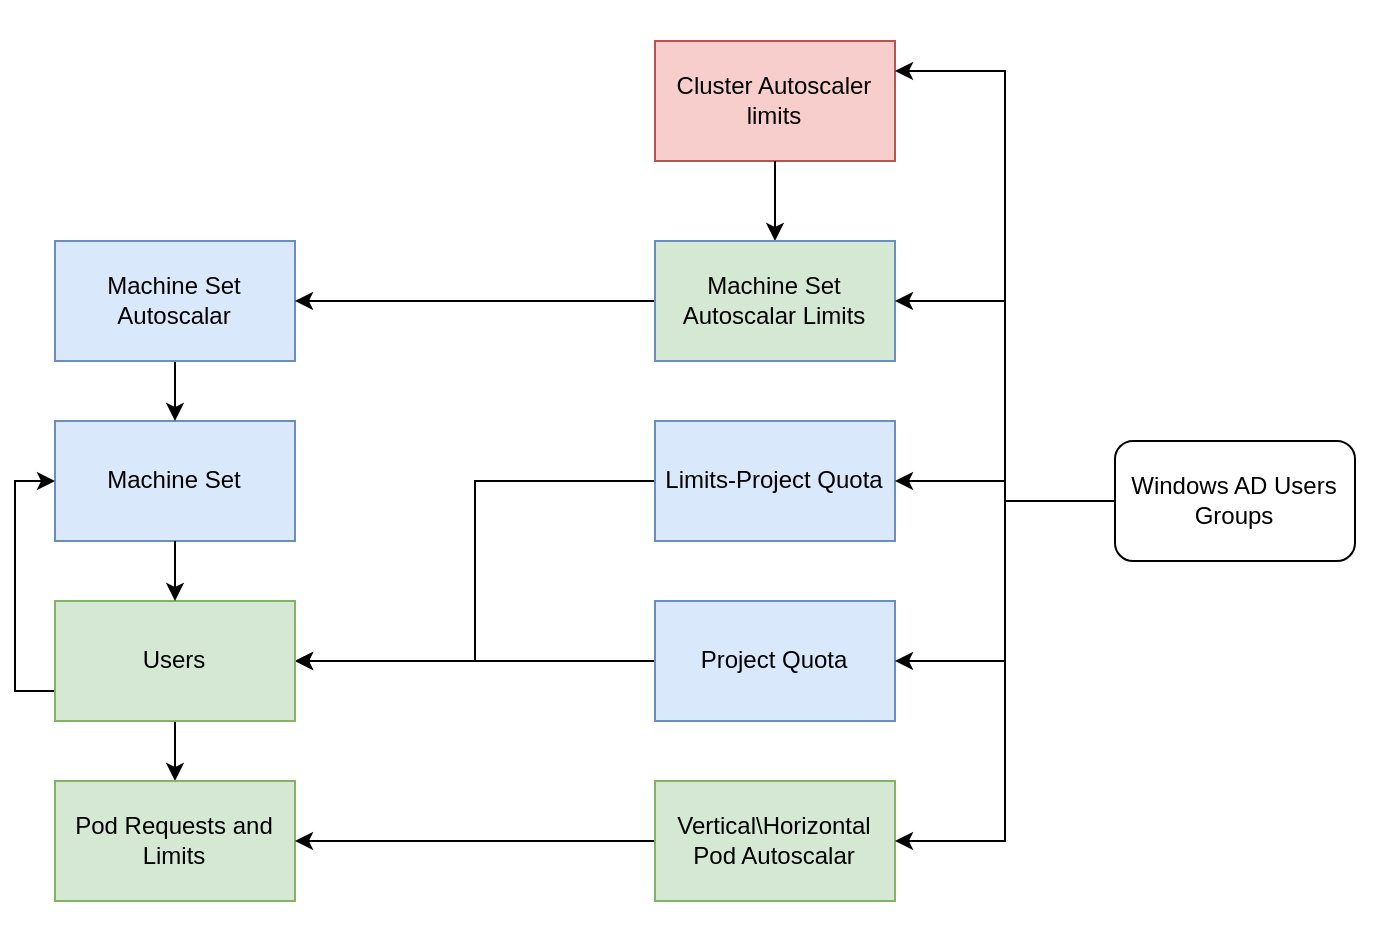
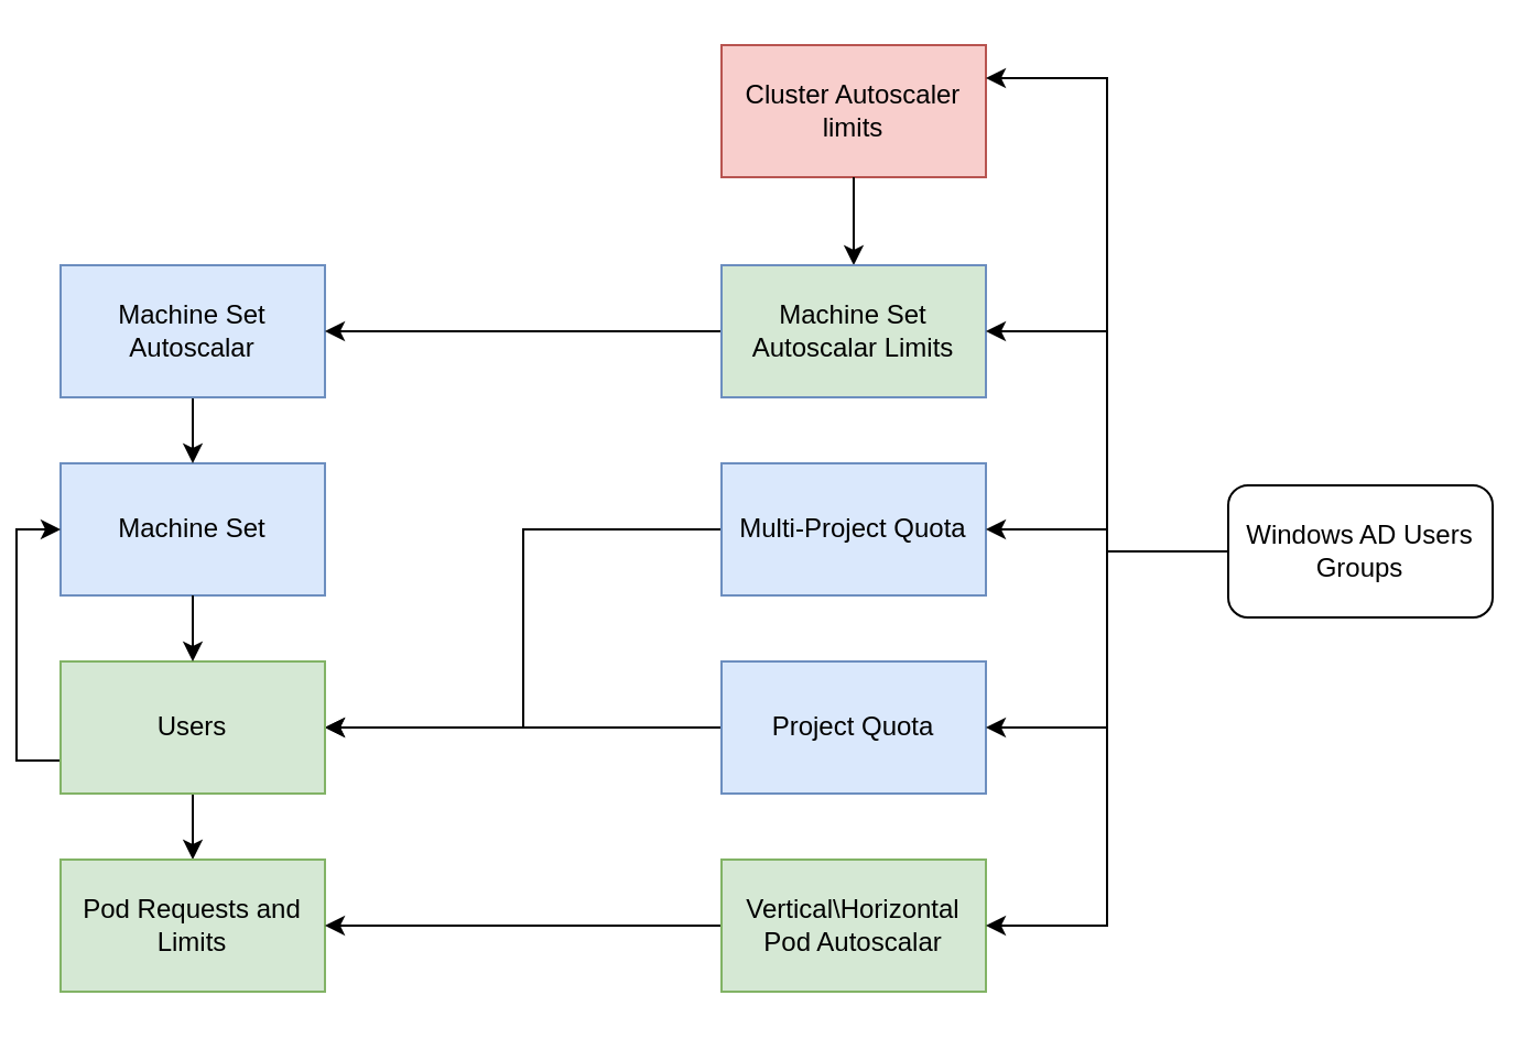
- <mxCell id="8" value="Limits-Project Quota" style="whiteSpace=wrap;html=1;fillColor=#dae8fc;strokeColor=#6c8ebf;" vertex="1" parent="1"><mxGeometry x="320" y="210" width="120" height="60" as="geometry" /></mxCell>
+ <mxCell id="8" value="Multi-Project Quota" style="whiteSpace=wrap;html=1;fillColor=#dae8fc;strokeColor=#6c8ebf;" vertex="1" parent="1"><mxGeometry x="320" y="210" width="120" height="60" as="geometry" /></mxCell>
